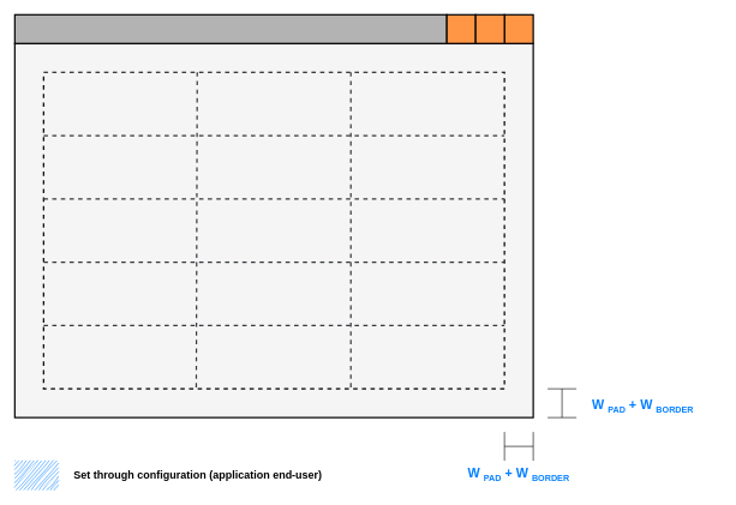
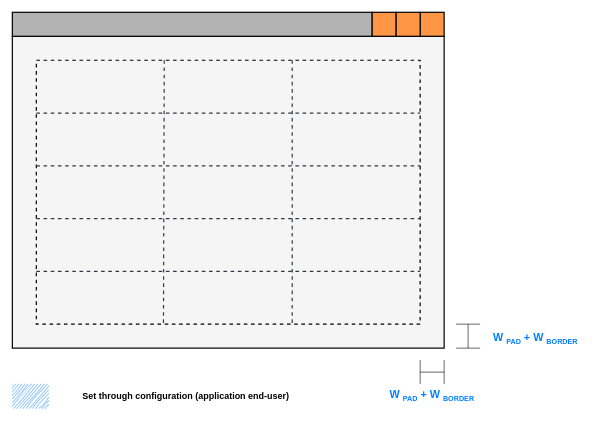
- <mxCell id="11" value="Set through configuration (application end-user)" style="text;html=1;align=left;verticalAlign=middle;whiteSpace=wrap;rounded=0;fontSize=15;fontStyle=1" vertex="1" parent="1"><mxGeometry x="100" y="640" width="398" height="40" as="geometry" /></mxCell>
+ <mxCell id="11" value="Set through configuration (application end-user)" style="text;html=1;align=left;verticalAlign=middle;whiteSpace=wrap;rounded=0;fontSize=15;fontStyle=1" vertex="1" parent="1"><mxGeometry x="135" y="640" width="398" height="40" as="geometry" /></mxCell>
